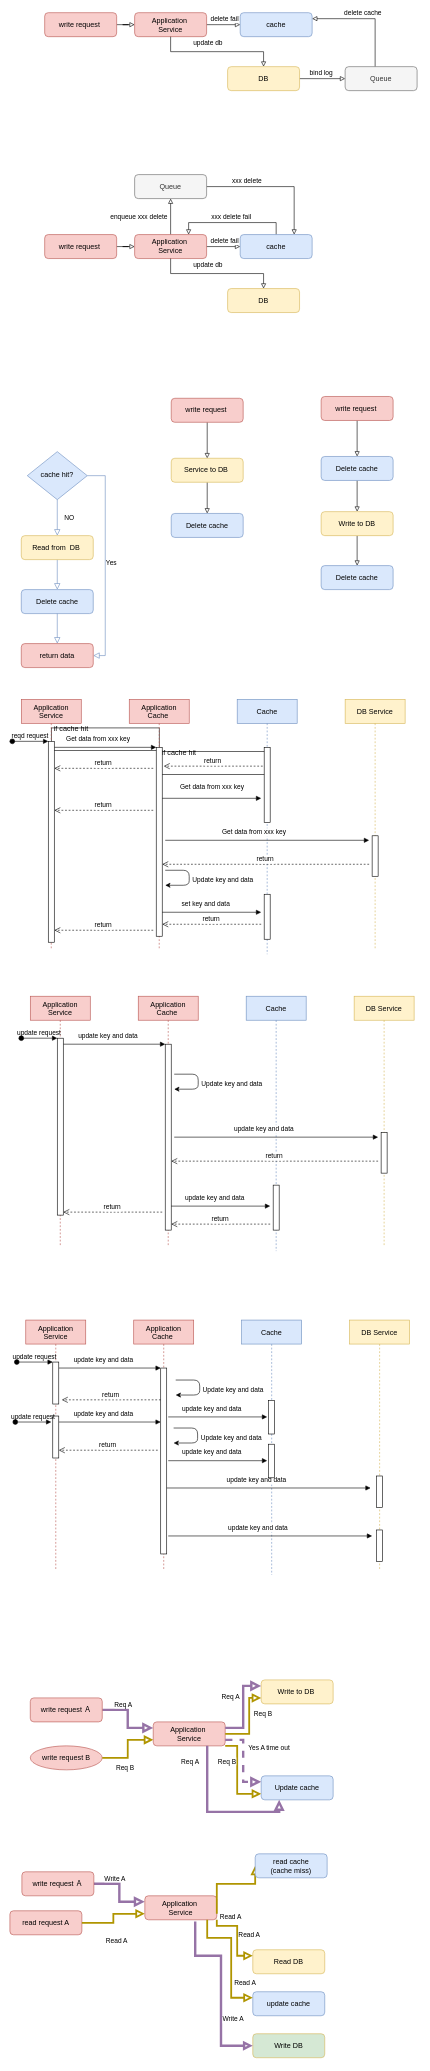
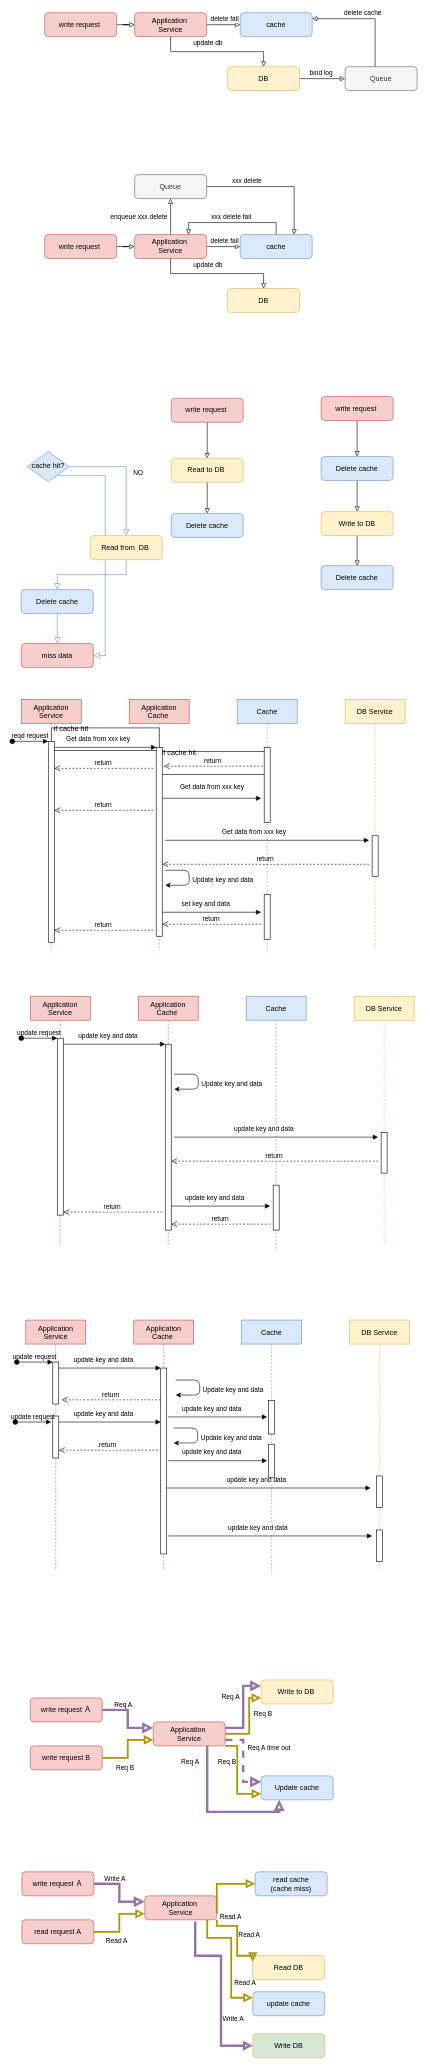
- <mxCell id="22" value="Service to DB&amp;nbsp;" style="rounded=1;whiteSpace=wrap;html=1;fontSize=12;glass=0;strokeWidth=1;shadow=0;fillColor=#fff2cc;strokeColor=#d6b656;" vertex="1" parent="1"><mxGeometry x="285" y="763" width="120" height="40" as="geometry" /></mxCell>
+ <mxCell id="22" value="Read to DB&amp;nbsp;" style="rounded=1;whiteSpace=wrap;html=1;fontSize=12;glass=0;strokeWidth=1;shadow=0;fillColor=#fff2cc;strokeColor=#d6b656;" vertex="1" parent="1"><mxGeometry x="285" y="763" width="120" height="40" as="geometry" /></mxCell>
- <mxCell id="13" value="cache hit?" style="rhombus;whiteSpace=wrap;html=1;shadow=0;fontFamily=Helvetica;fontSize=12;align=center;strokeWidth=1;spacing=6;spacingTop=-4;fillColor=#dae8fc;strokeColor=#6c8ebf;" parent="1" vertex="1"><mxGeometry x="45" y="752" width="100" height="80" as="geometry" /></mxCell>
+ <mxCell id="13" value="cache hit?" style="rhombus;whiteSpace=wrap;html=1;shadow=0;fontFamily=Helvetica;fontSize=12;align=center;strokeWidth=1;spacing=6;spacingTop=-4;fillColor=#dae8fc;strokeColor=#6c8ebf;" parent="1" vertex="1"><mxGeometry x="45" y="752" width="70" height="50" as="geometry" /></mxCell>
- <mxCell id="16" value="Read from&amp;nbsp; DB&amp;nbsp;" style="rounded=1;whiteSpace=wrap;html=1;fontSize=12;glass=0;strokeWidth=1;shadow=0;fillColor=#fff2cc;strokeColor=#d6b656;" vertex="1" parent="1"><mxGeometry x="35" y="892" width="120" height="40" as="geometry" /></mxCell>
+ <mxCell id="16" value="Read from&amp;nbsp; DB&amp;nbsp;" style="rounded=1;whiteSpace=wrap;html=1;fontSize=12;glass=0;strokeWidth=1;shadow=0;fillColor=#fff2cc;strokeColor=#d6b656;" vertex="1" parent="1"><mxGeometry x="150" y="892" width="120" height="40" as="geometry" /></mxCell>
- <mxCell id="17" value="return data" style="rounded=1;whiteSpace=wrap;html=1;fontSize=12;glass=0;strokeWidth=1;shadow=0;fillColor=#f8cecc;strokeColor=#b85450;" vertex="1" parent="1"><mxGeometry x="35" y="1072" width="120" height="40" as="geometry" /></mxCell>
+ <mxCell id="17" value="miss data" style="rounded=1;whiteSpace=wrap;html=1;fontSize=12;glass=0;strokeWidth=1;shadow=0;fillColor=#f8cecc;strokeColor=#b85450;" vertex="1" parent="1"><mxGeometry x="35" y="1072" width="120" height="40" as="geometry" /></mxCell>
- <mxCell id="98" value="Yes A time out" style="edgeLabel;html=1;align=center;verticalAlign=middle;resizable=0;points=[];" vertex="1" connectable="0" parent="1"><mxGeometry x="435" y="2918" as="geometry"><mxPoint x="12" y="-5" as="offset" /></mxGeometry></mxCell>
+ <mxCell id="98" value="Req A time out" style="edgeLabel;html=1;align=center;verticalAlign=middle;resizable=0;points=[];" vertex="1" connectable="0" parent="1"><mxGeometry x="435" y="2918" as="geometry"><mxPoint x="12" y="-5" as="offset" /></mxGeometry></mxCell>
- <mxCell id="90" value="write&amp;nbsp;request B" style="ellipse;whiteSpace=wrap;html=1;fontSize=12;glass=0;strokeWidth=1;shadow=0;fillColor=#f8cecc;strokeColor=#b85450;" vertex="1" parent="1"><mxGeometry x="50" y="2910" width="120" height="40" as="geometry" /></mxCell>
+ <mxCell id="90" value="write&amp;nbsp;request B" style="rounded=1;whiteSpace=wrap;html=1;fontSize=12;glass=0;strokeWidth=1;shadow=0;fillColor=#f8cecc;strokeColor=#b85450;" vertex="1" parent="1"><mxGeometry x="50" y="2910" width="120" height="40" as="geometry" /></mxCell>
- <mxCell id="114" value="read cache&lt;br&gt;(cache miss)" style="rounded=1;whiteSpace=wrap;html=1;fontSize=12;glass=0;strokeWidth=1;shadow=0;fillColor=#dae8fc;strokeColor=#6c8ebf;" vertex="1" parent="1"><mxGeometry x="425" y="3090" width="120" height="40" as="geometry" /></mxCell>
+ <mxCell id="114" value="read cache&lt;br&gt;(cache miss)" style="rounded=1;whiteSpace=wrap;html=1;fontSize=12;glass=0;strokeWidth=1;shadow=0;fillColor=#dae8fc;strokeColor=#6c8ebf;" vertex="1" parent="1"><mxGeometry x="425" y="3120" width="120" height="40" as="geometry" /></mxCell>
- <mxCell id="108" value="read request A" style="rounded=1;whiteSpace=wrap;html=1;fontSize=12;glass=0;strokeWidth=1;shadow=0;fillColor=#f8cecc;strokeColor=#b85450;" vertex="1" parent="1"><mxGeometry x="16" y="3185" width="120" height="40" as="geometry" /></mxCell>
+ <mxCell id="108" value="read request A" style="rounded=1;whiteSpace=wrap;html=1;fontSize=12;glass=0;strokeWidth=1;shadow=0;fillColor=#f8cecc;strokeColor=#b85450;" vertex="1" parent="1"><mxGeometry x="36" y="3200" width="120" height="40" as="geometry" /></mxCell>
- <mxCell id="107" value="Read DB" style="rounded=1;whiteSpace=wrap;html=1;fontSize=12;glass=0;strokeWidth=1;shadow=0;fillColor=#fff2cc;strokeColor=#d6b656;" vertex="1" parent="1"><mxGeometry x="421" y="3250" width="120" height="40" as="geometry" /></mxCell>
+ <mxCell id="107" value="Read DB" style="rounded=1;whiteSpace=wrap;html=1;fontSize=12;glass=0;strokeWidth=1;shadow=0;fillColor=#fff2cc;strokeColor=#d6b656;" vertex="1" parent="1"><mxGeometry x="421" y="3260" width="120" height="40" as="geometry" /></mxCell>
